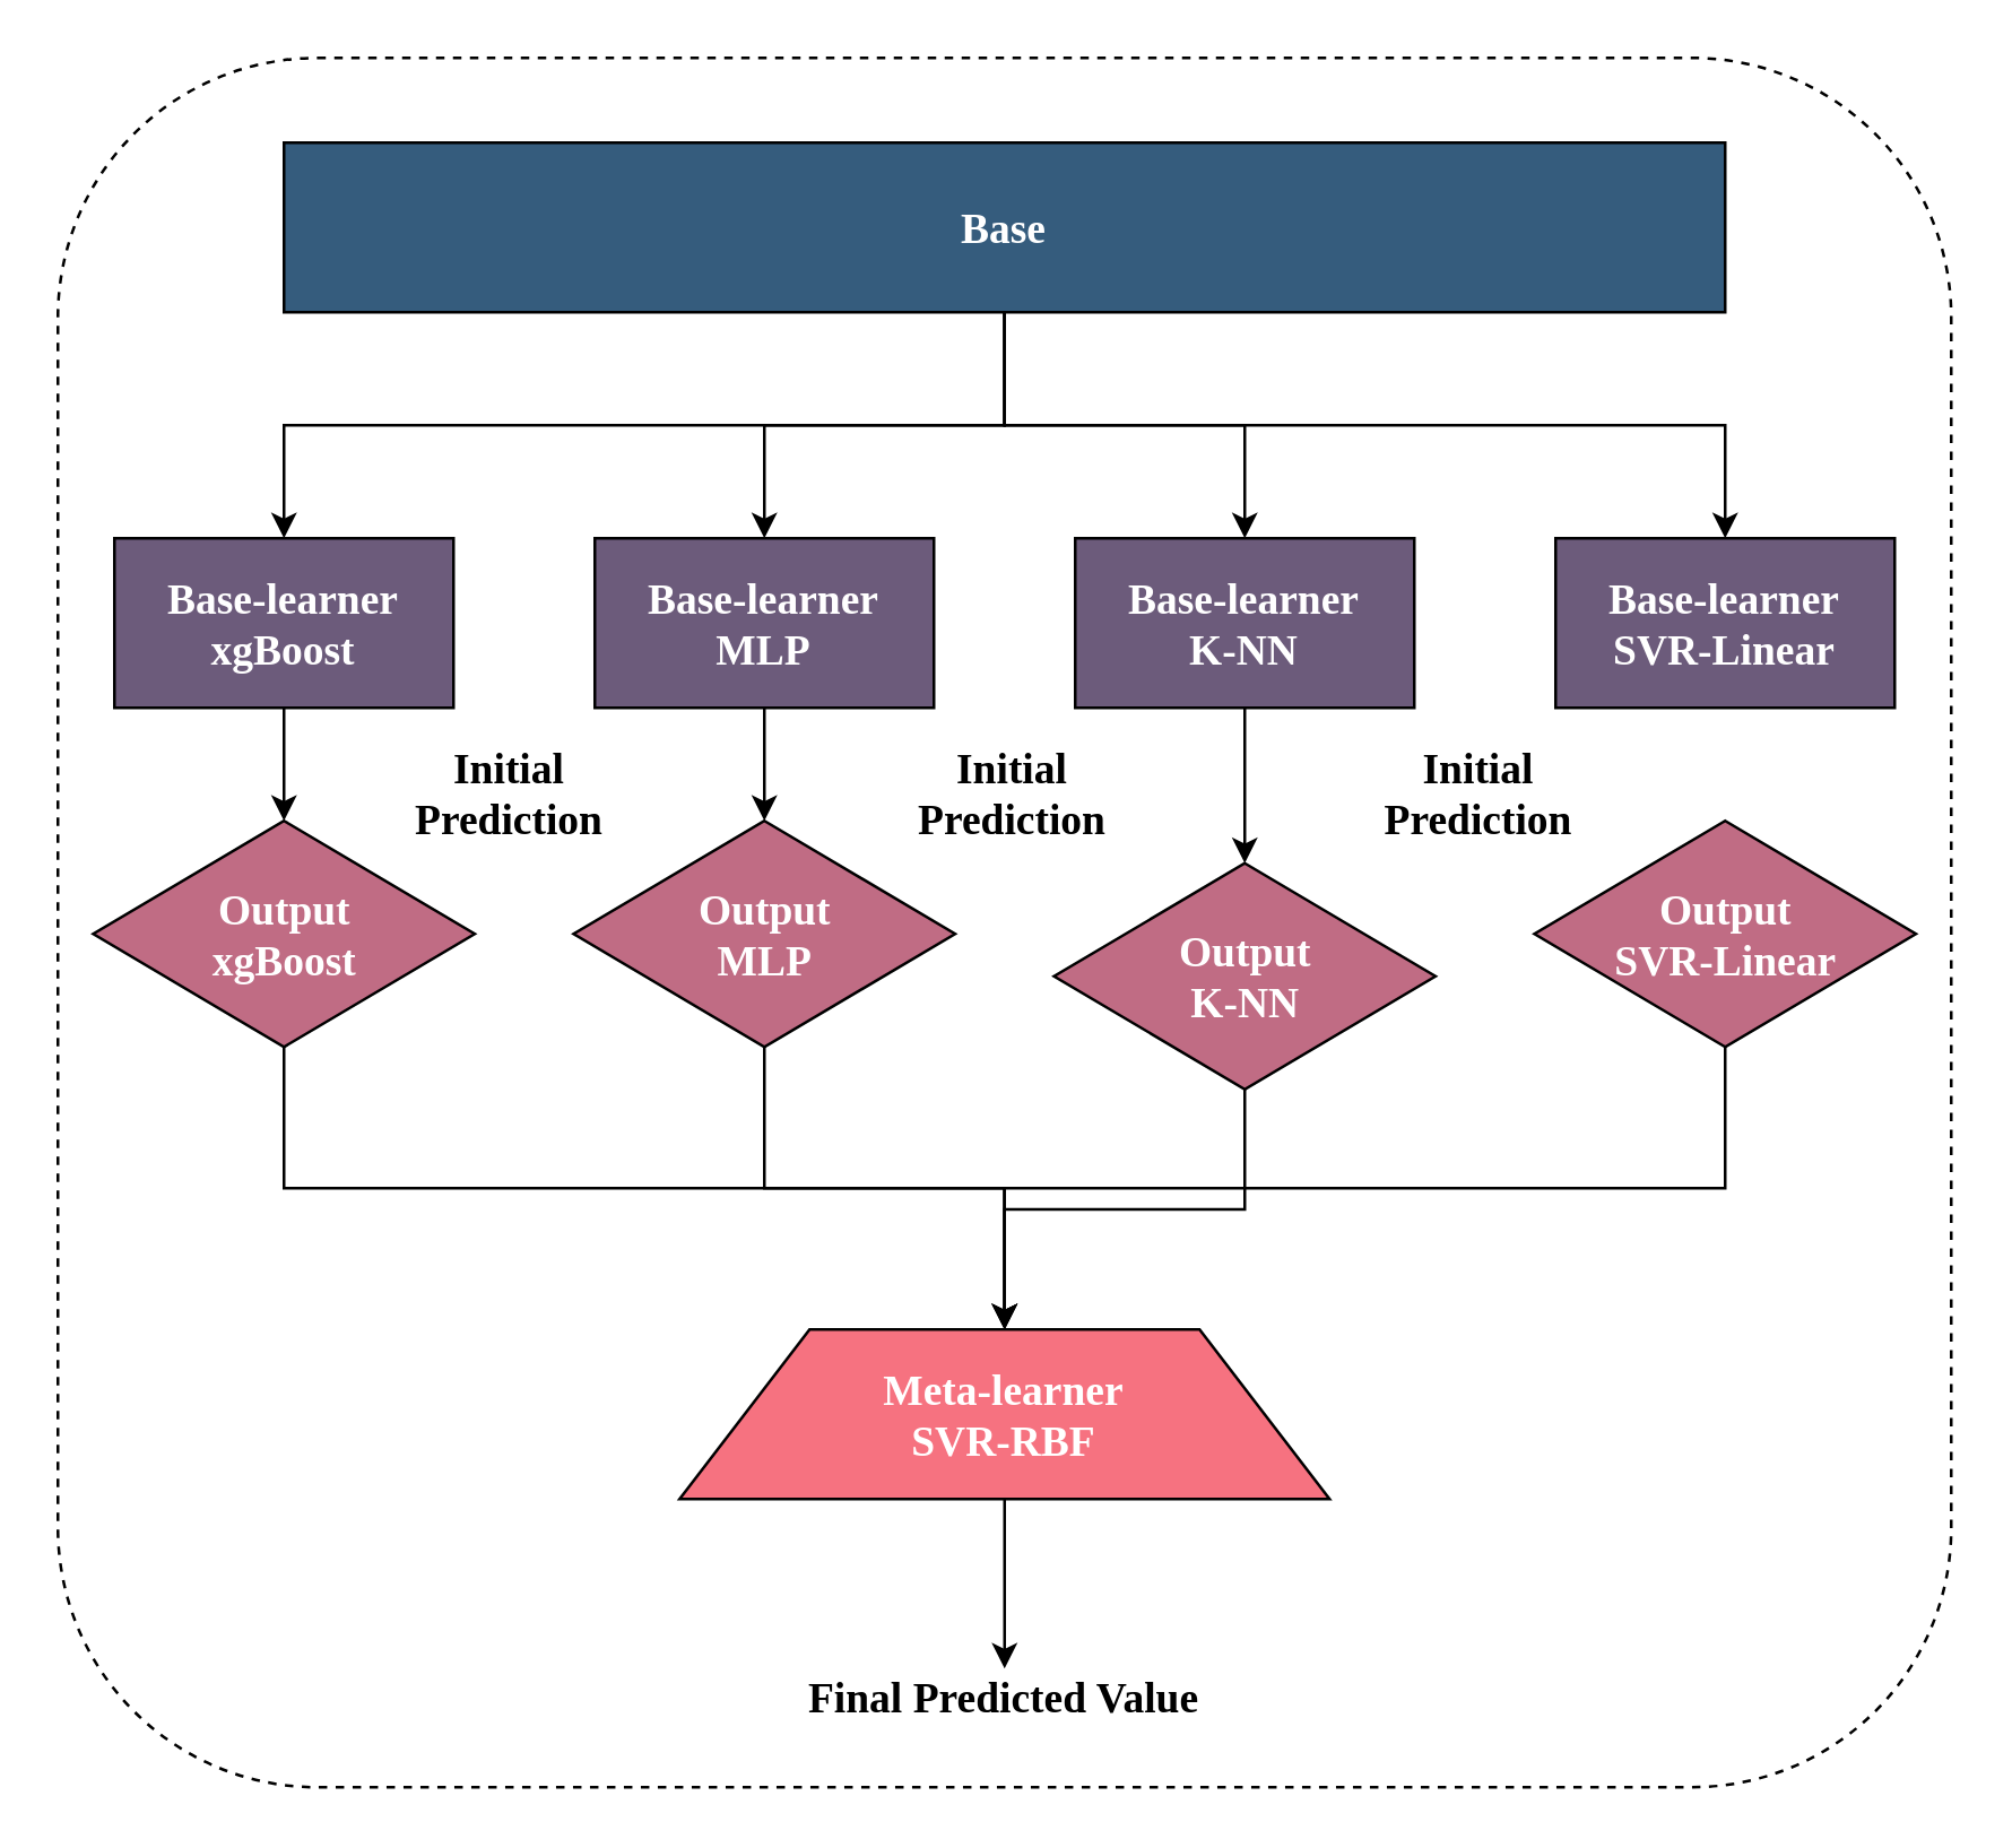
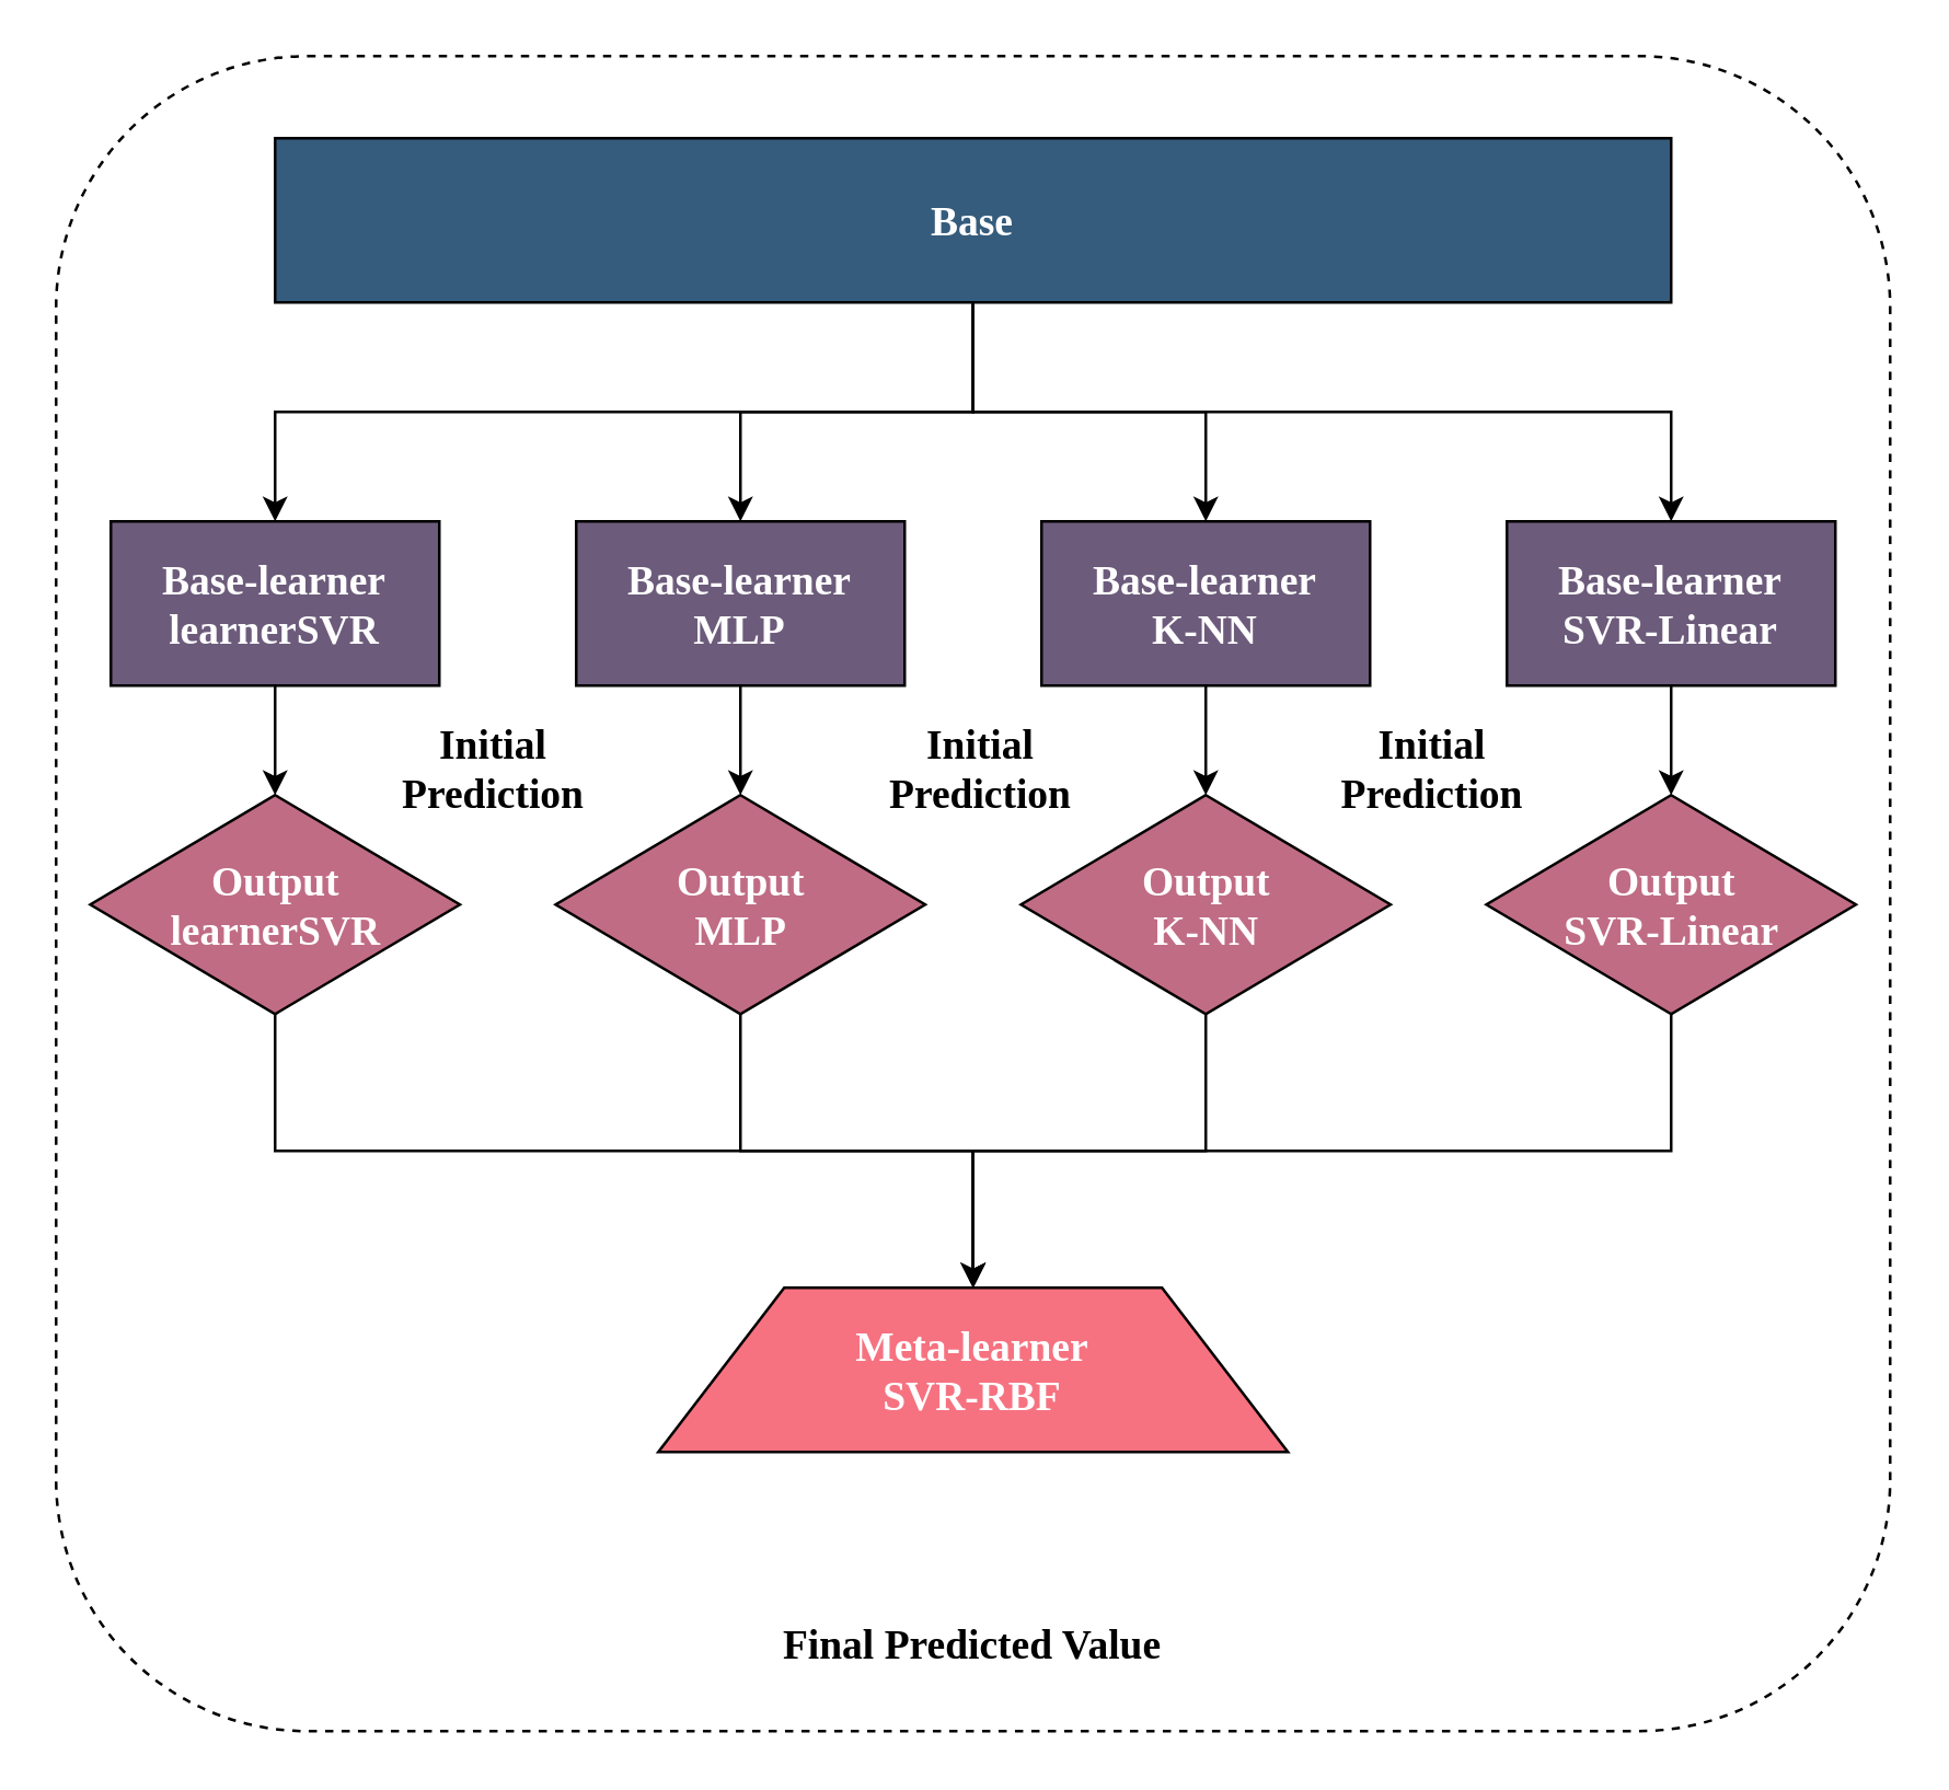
- <mxCell id="11" value="Base-learner&lt;br style=&quot;font-size: 15px;&quot;&gt;xgBoost" style="rounded=0;whiteSpace=wrap;html=1;fontFamily=Times New Roman;fontSize=15;fontStyle=1;fillColor=#6c5b7b;labelBackgroundColor=none;fontColor=#FFFFFF;" parent="3" vertex="1"><mxGeometry x="7.5" y="140" width="120" height="60" as="geometry" /></mxCell>
+ <mxCell id="11" value="Base-learner&lt;br style=&quot;font-size: 15px;&quot;&gt;learnerSVR" style="rounded=0;whiteSpace=wrap;html=1;fontFamily=Times New Roman;fontSize=15;fontStyle=1;fillColor=#6c5b7b;labelBackgroundColor=none;fontColor=#FFFFFF;" parent="3" vertex="1"><mxGeometry x="7.5" y="140" width="120" height="60" as="geometry" /></mxCell>
+ <mxCell id="20" value="" style="edgeStyle=orthogonalEdgeStyle;rounded=0;orthogonalLoop=1;jettySize=auto;html=1;fontFamily=Times New Roman;fontSize=15;fontStyle=1;labelBackgroundColor=none;fontColor=#FFFFFF;" parent="3" source="5" target="19" edge="1"><mxGeometry relative="1" as="geometry" /></mxCell>
- <mxCell id="13" value="Output&lt;br style=&quot;font-size: 15px;&quot;&gt;xgBoost" style="rhombus;whiteSpace=wrap;html=1;rounded=0;shadow=0;glass=0;comic=0;fontFamily=Times New Roman;fontSize=15;fontStyle=1;fillColor=#c06c84;labelBackgroundColor=none;fontColor=#FFFFFF;" parent="3" vertex="1"><mxGeometry y="240" width="135" height="80" as="geometry" /></mxCell>
+ <mxCell id="13" value="Output&lt;br style=&quot;font-size: 15px;&quot;&gt;learnerSVR" style="rhombus;whiteSpace=wrap;html=1;rounded=0;shadow=0;glass=0;comic=0;fontFamily=Times New Roman;fontSize=15;fontStyle=1;fillColor=#c06c84;labelBackgroundColor=none;fontColor=#FFFFFF;" parent="3" vertex="1"><mxGeometry y="240" width="135" height="80" as="geometry" /></mxCell>
- <mxCell id="17" value="Output&lt;br style=&quot;font-size: 15px;&quot;&gt;K-NN" style="rhombus;whiteSpace=wrap;html=1;rounded=0;shadow=0;glass=0;comic=0;fontFamily=Times New Roman;fontSize=15;fontStyle=1;fillColor=#c06c84;labelBackgroundColor=none;fontColor=#FFFFFF;" parent="3" vertex="1"><mxGeometry x="340" y="255" width="135" height="80" as="geometry" /></mxCell>
+ <mxCell id="17" value="Output&lt;br style=&quot;font-size: 15px;&quot;&gt;K-NN" style="rhombus;whiteSpace=wrap;html=1;rounded=0;shadow=0;glass=0;comic=0;fontFamily=Times New Roman;fontSize=15;fontStyle=1;fillColor=#c06c84;labelBackgroundColor=none;fontColor=#FFFFFF;" parent="3" vertex="1"><mxGeometry x="340" y="240" width="135" height="80" as="geometry" /></mxCell>
- <mxCell id="27" style="edgeStyle=orthogonalEdgeStyle;rounded=0;orthogonalLoop=1;jettySize=auto;html=1;entryX=0.5;entryY=0;entryDx=0;entryDy=0;fontFamily=Times New Roman;fontSize=15;fontStyle=1;labelBackgroundColor=none;fontColor=#FFFFFF;" parent="3" source="21" target="26" edge="1"><mxGeometry relative="1" as="geometry" /></mxCell>
